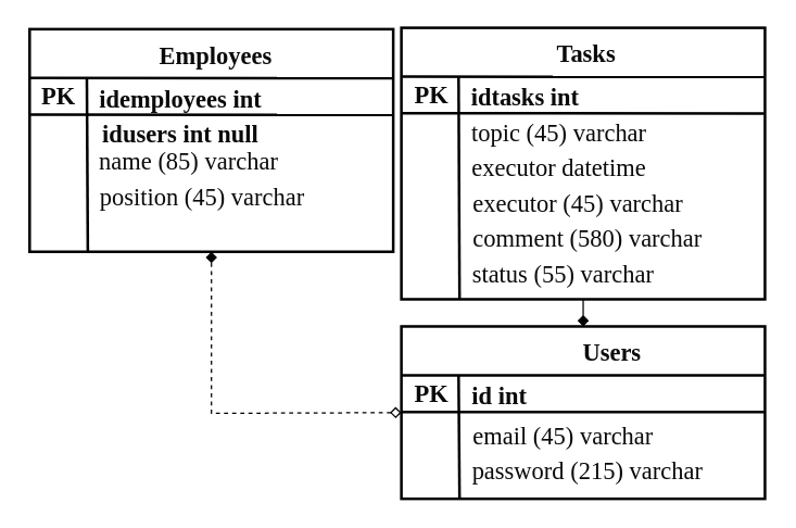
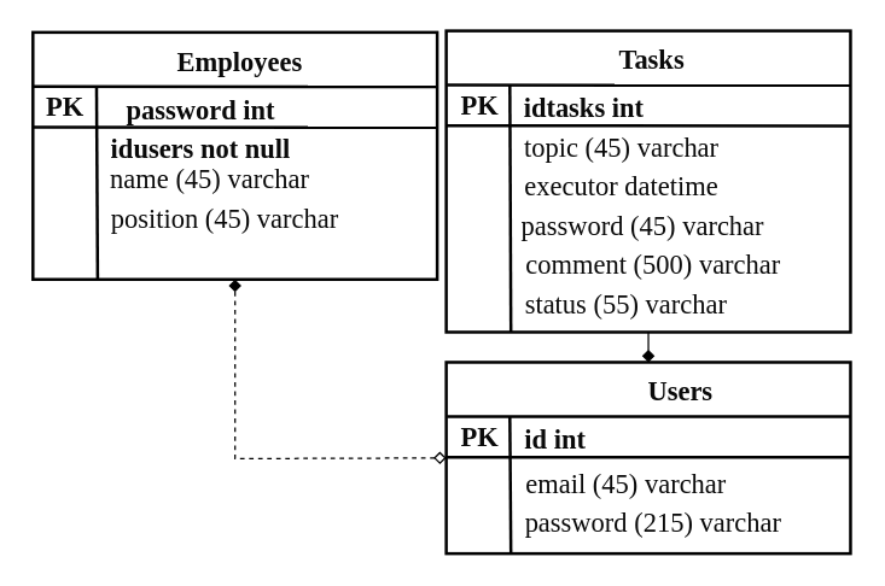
- <mxCell id="13" value="&lt;b style=&quot;font-size: 18px;&quot;&gt;idemployees int&lt;/b&gt;" style="text;html=1;align=center;verticalAlign=middle;resizable=0;points=[];autosize=1;strokeColor=none;fillColor=none;fontFamily=Times New Roman;fontColor=#0a0a0a;fontSize=18;" parent="1" vertex="1"><mxGeometry x="63" y="56" width="138" height="34" as="geometry" /></mxCell>
+ <mxCell id="13" value="&lt;b style=&quot;font-size: 18px;&quot;&gt;password int&lt;/b&gt;" style="text;html=1;align=center;verticalAlign=middle;resizable=0;points=[];autosize=1;strokeColor=none;fillColor=none;fontFamily=Times New Roman;fontColor=#0a0a0a;fontSize=18;" parent="1" vertex="1"><mxGeometry x="63" y="56" width="138" height="34" as="geometry" /></mxCell>
- <mxCell id="33" value="&lt;b style=&quot;font-size: 18px;&quot;&gt;idusers int null&lt;/b&gt;" style="text;html=1;align=center;verticalAlign=middle;resizable=0;points=[];autosize=1;strokeColor=none;fillColor=none;fontFamily=Times New Roman;fontColor=#0a0a0a;fontSize=18;" parent="1" vertex="1"><mxGeometry x="63" y="82" width="137" height="34" as="geometry" /></mxCell>
+ <mxCell id="33" value="&lt;b style=&quot;font-size: 18px;&quot;&gt;idusers not null&lt;/b&gt;" style="text;html=1;align=center;verticalAlign=middle;resizable=0;points=[];autosize=1;strokeColor=none;fillColor=none;fontFamily=Times New Roman;fontColor=#0a0a0a;fontSize=18;" parent="1" vertex="1"><mxGeometry x="63" y="82" width="137" height="34" as="geometry" /></mxCell>
- <mxCell id="14" value="name (85) varchar" style="text;html=1;align=center;verticalAlign=middle;resizable=0;points=[];autosize=1;strokeColor=none;fillColor=none;fontFamily=Times New Roman;fontColor=#0a0a0a;fontSize=18;" parent="1" vertex="1"><mxGeometry x="63" y="102" width="150" height="34" as="geometry" /></mxCell>
+ <mxCell id="14" value="name (45) varchar" style="text;html=1;align=center;verticalAlign=middle;resizable=0;points=[];autosize=1;strokeColor=none;fillColor=none;fontFamily=Times New Roman;fontColor=#0a0a0a;fontSize=18;" parent="1" vertex="1"><mxGeometry x="63" y="102" width="150" height="34" as="geometry" /></mxCell>
- <mxCell id="29" value="executor (45) varchar" style="text;html=1;align=center;verticalAlign=middle;resizable=0;points=[];autosize=1;strokeColor=none;fillColor=none;fontFamily=Times New Roman;fontColor=#0a0a0a;fontSize=18;" parent="1" vertex="1"><mxGeometry x="338" y="133" width="173" height="34" as="geometry" /></mxCell>
+ <mxCell id="29" value="password (45) varchar" style="text;html=1;align=center;verticalAlign=middle;resizable=0;points=[];autosize=1;strokeColor=none;fillColor=none;fontFamily=Times New Roman;fontColor=#0a0a0a;fontSize=18;" parent="1" vertex="1"><mxGeometry x="338" y="133" width="173" height="34" as="geometry" /></mxCell>
- <mxCell id="30" value="comment (580) varchar" style="text;html=1;align=center;verticalAlign=middle;resizable=0;points=[];autosize=1;strokeColor=none;fillColor=none;fontFamily=Times New Roman;fontColor=#0a0a0a;fontSize=18;" parent="1" vertex="1"><mxGeometry x="338" y="159" width="187" height="34" as="geometry" /></mxCell>
+ <mxCell id="30" value="comment (500) varchar" style="text;html=1;align=center;verticalAlign=middle;resizable=0;points=[];autosize=1;strokeColor=none;fillColor=none;fontFamily=Times New Roman;fontColor=#0a0a0a;fontSize=18;" parent="1" vertex="1"><mxGeometry x="338" y="159" width="187" height="34" as="geometry" /></mxCell>
